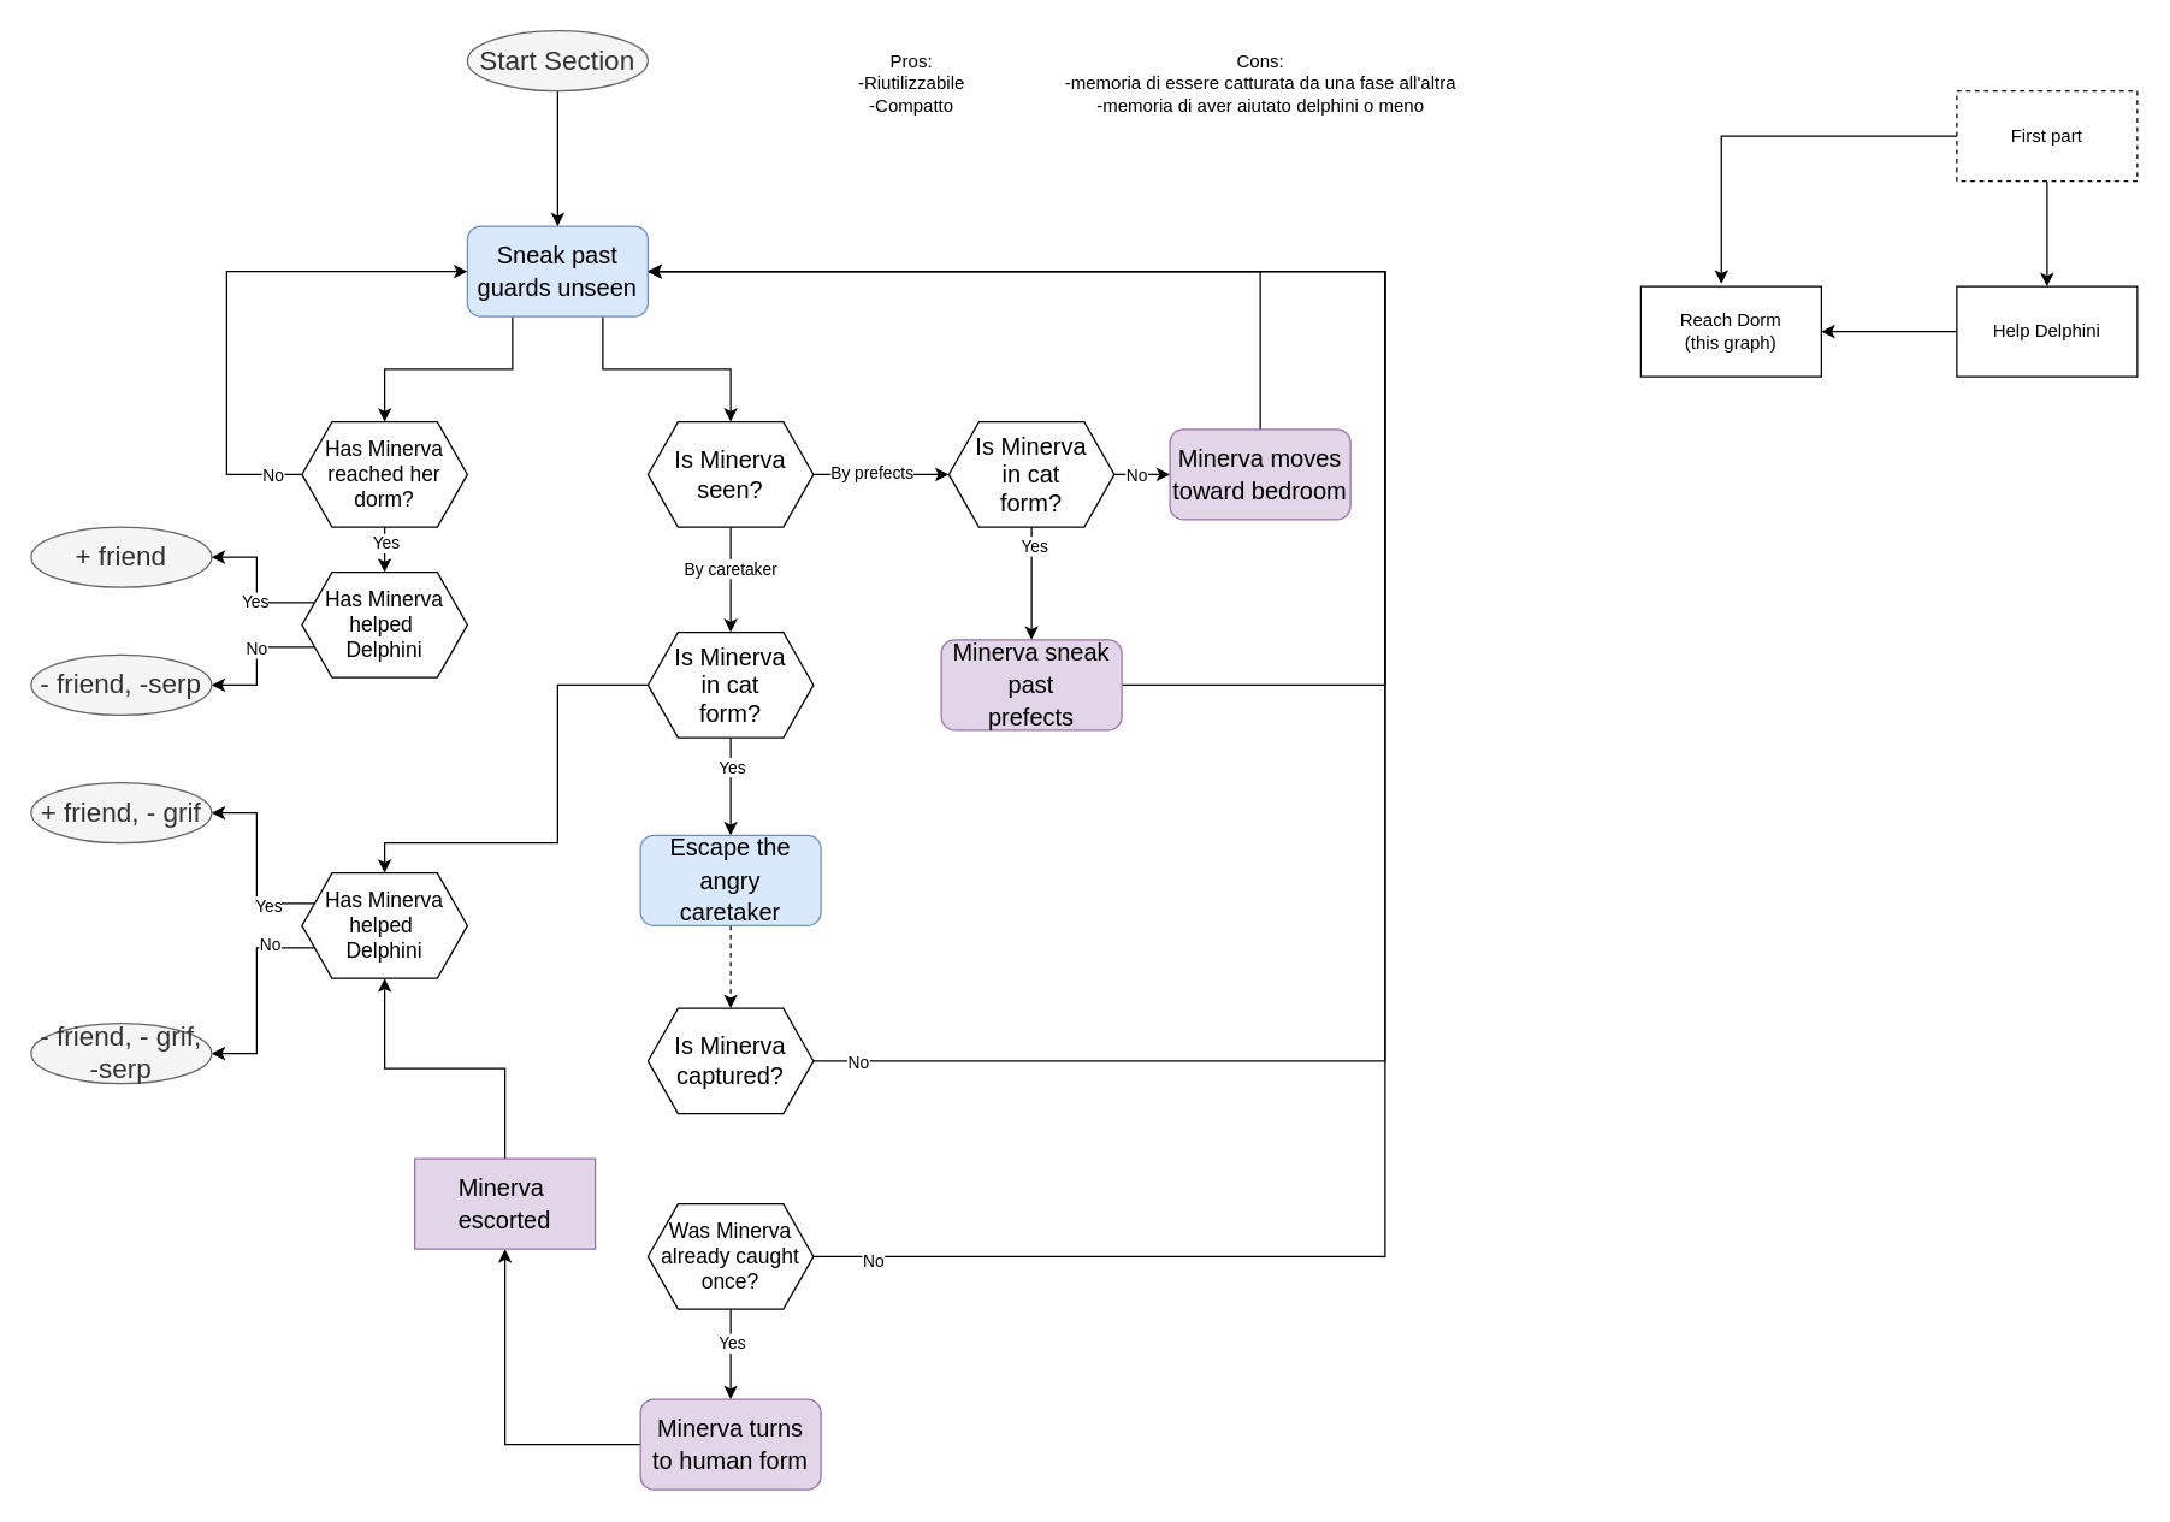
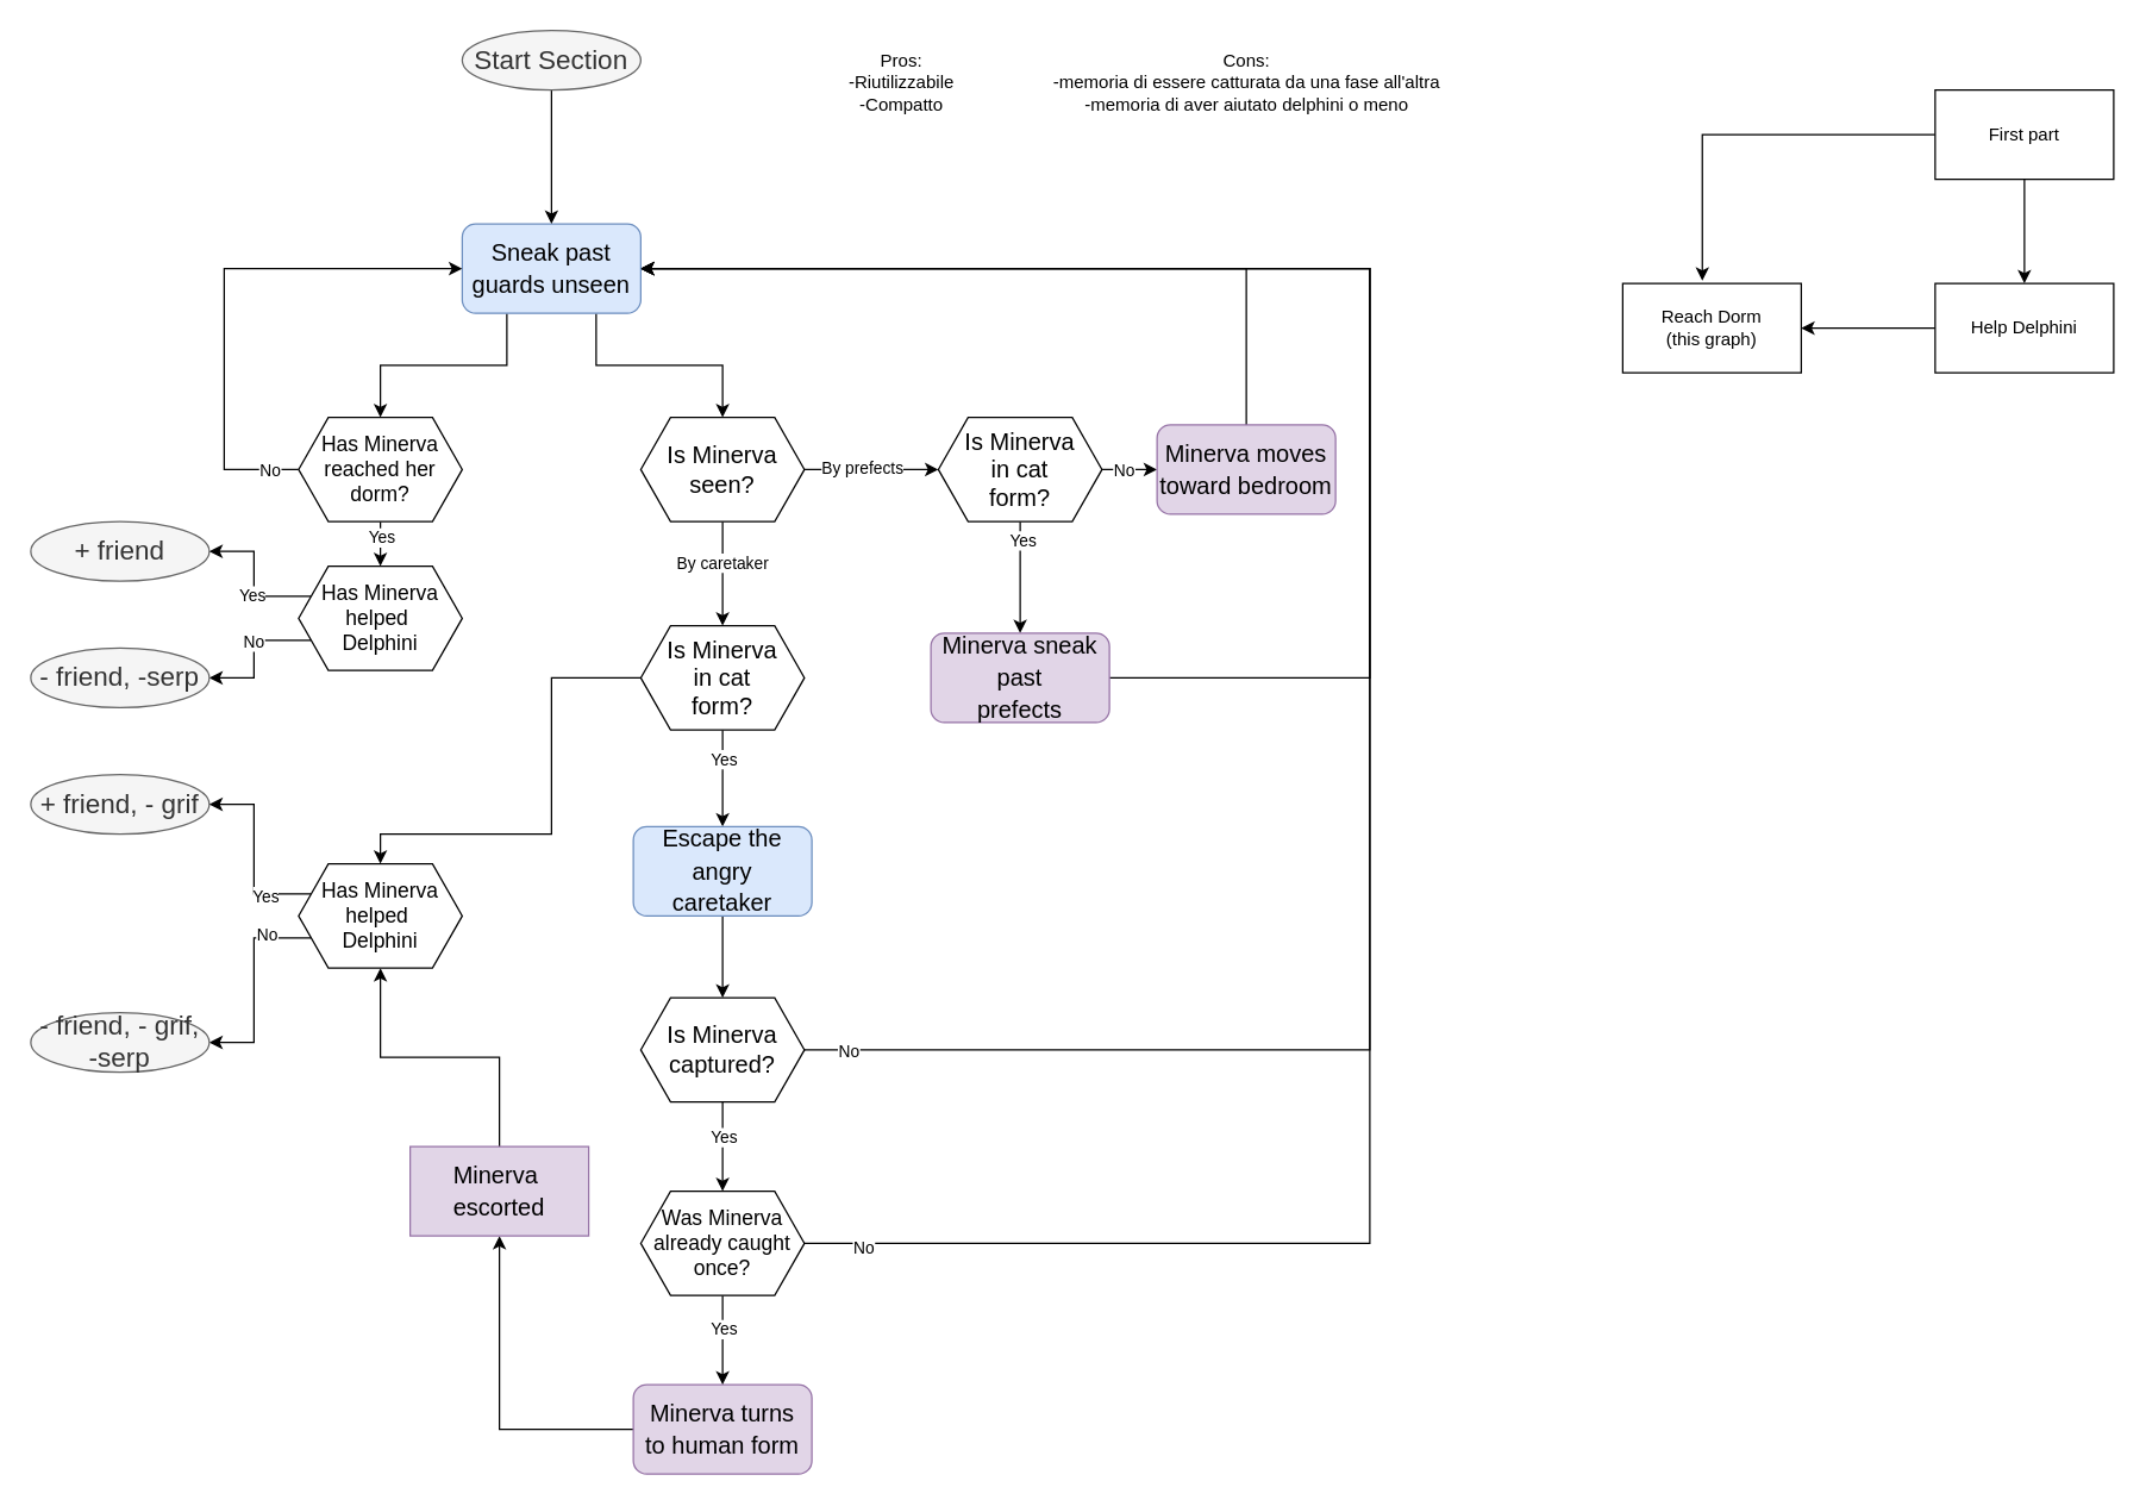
- <mxCell id="62" value="First part" style="rounded=0;whiteSpace=wrap;html=1;dashed=1;" vertex="1" parent="1"><mxGeometry x="1300" y="60" width="120" height="60" as="geometry" /></mxCell>
+ <mxCell id="62" value="First part" style="rounded=0;whiteSpace=wrap;html=1;" vertex="1" parent="1"><mxGeometry x="1300" y="60" width="120" height="60" as="geometry" /></mxCell>
- <mxCell id="16" style="edgeStyle=orthogonalEdgeStyle;rounded=0;orthogonalLoop=1;jettySize=auto;html=1;entryX=0.5;entryY=0;entryDx=0;entryDy=0;dashed=1;" edge="1" parent="1" source="17" target="22"><mxGeometry relative="1" as="geometry" /></mxCell>
+ <mxCell id="16" style="edgeStyle=orthogonalEdgeStyle;rounded=0;orthogonalLoop=1;jettySize=auto;html=1;entryX=0.5;entryY=0;entryDx=0;entryDy=0;" edge="1" parent="1" source="17" target="22"><mxGeometry relative="1" as="geometry" /></mxCell>
+ <mxCell id="18" style="edgeStyle=orthogonalEdgeStyle;rounded=0;orthogonalLoop=1;jettySize=auto;html=1;entryX=0.5;entryY=0;entryDx=0;entryDy=0;" edge="1" parent="1" source="22" target="36"><mxGeometry relative="1" as="geometry" /></mxCell>
+ <mxCell id="19" value="Yes" style="edgeLabel;html=1;align=center;verticalAlign=middle;resizable=0;points=[];" vertex="1" connectable="0" parent="18"><mxGeometry x="-0.222" relative="1" as="geometry"><mxPoint as="offset" /></mxGeometry></mxCell>
